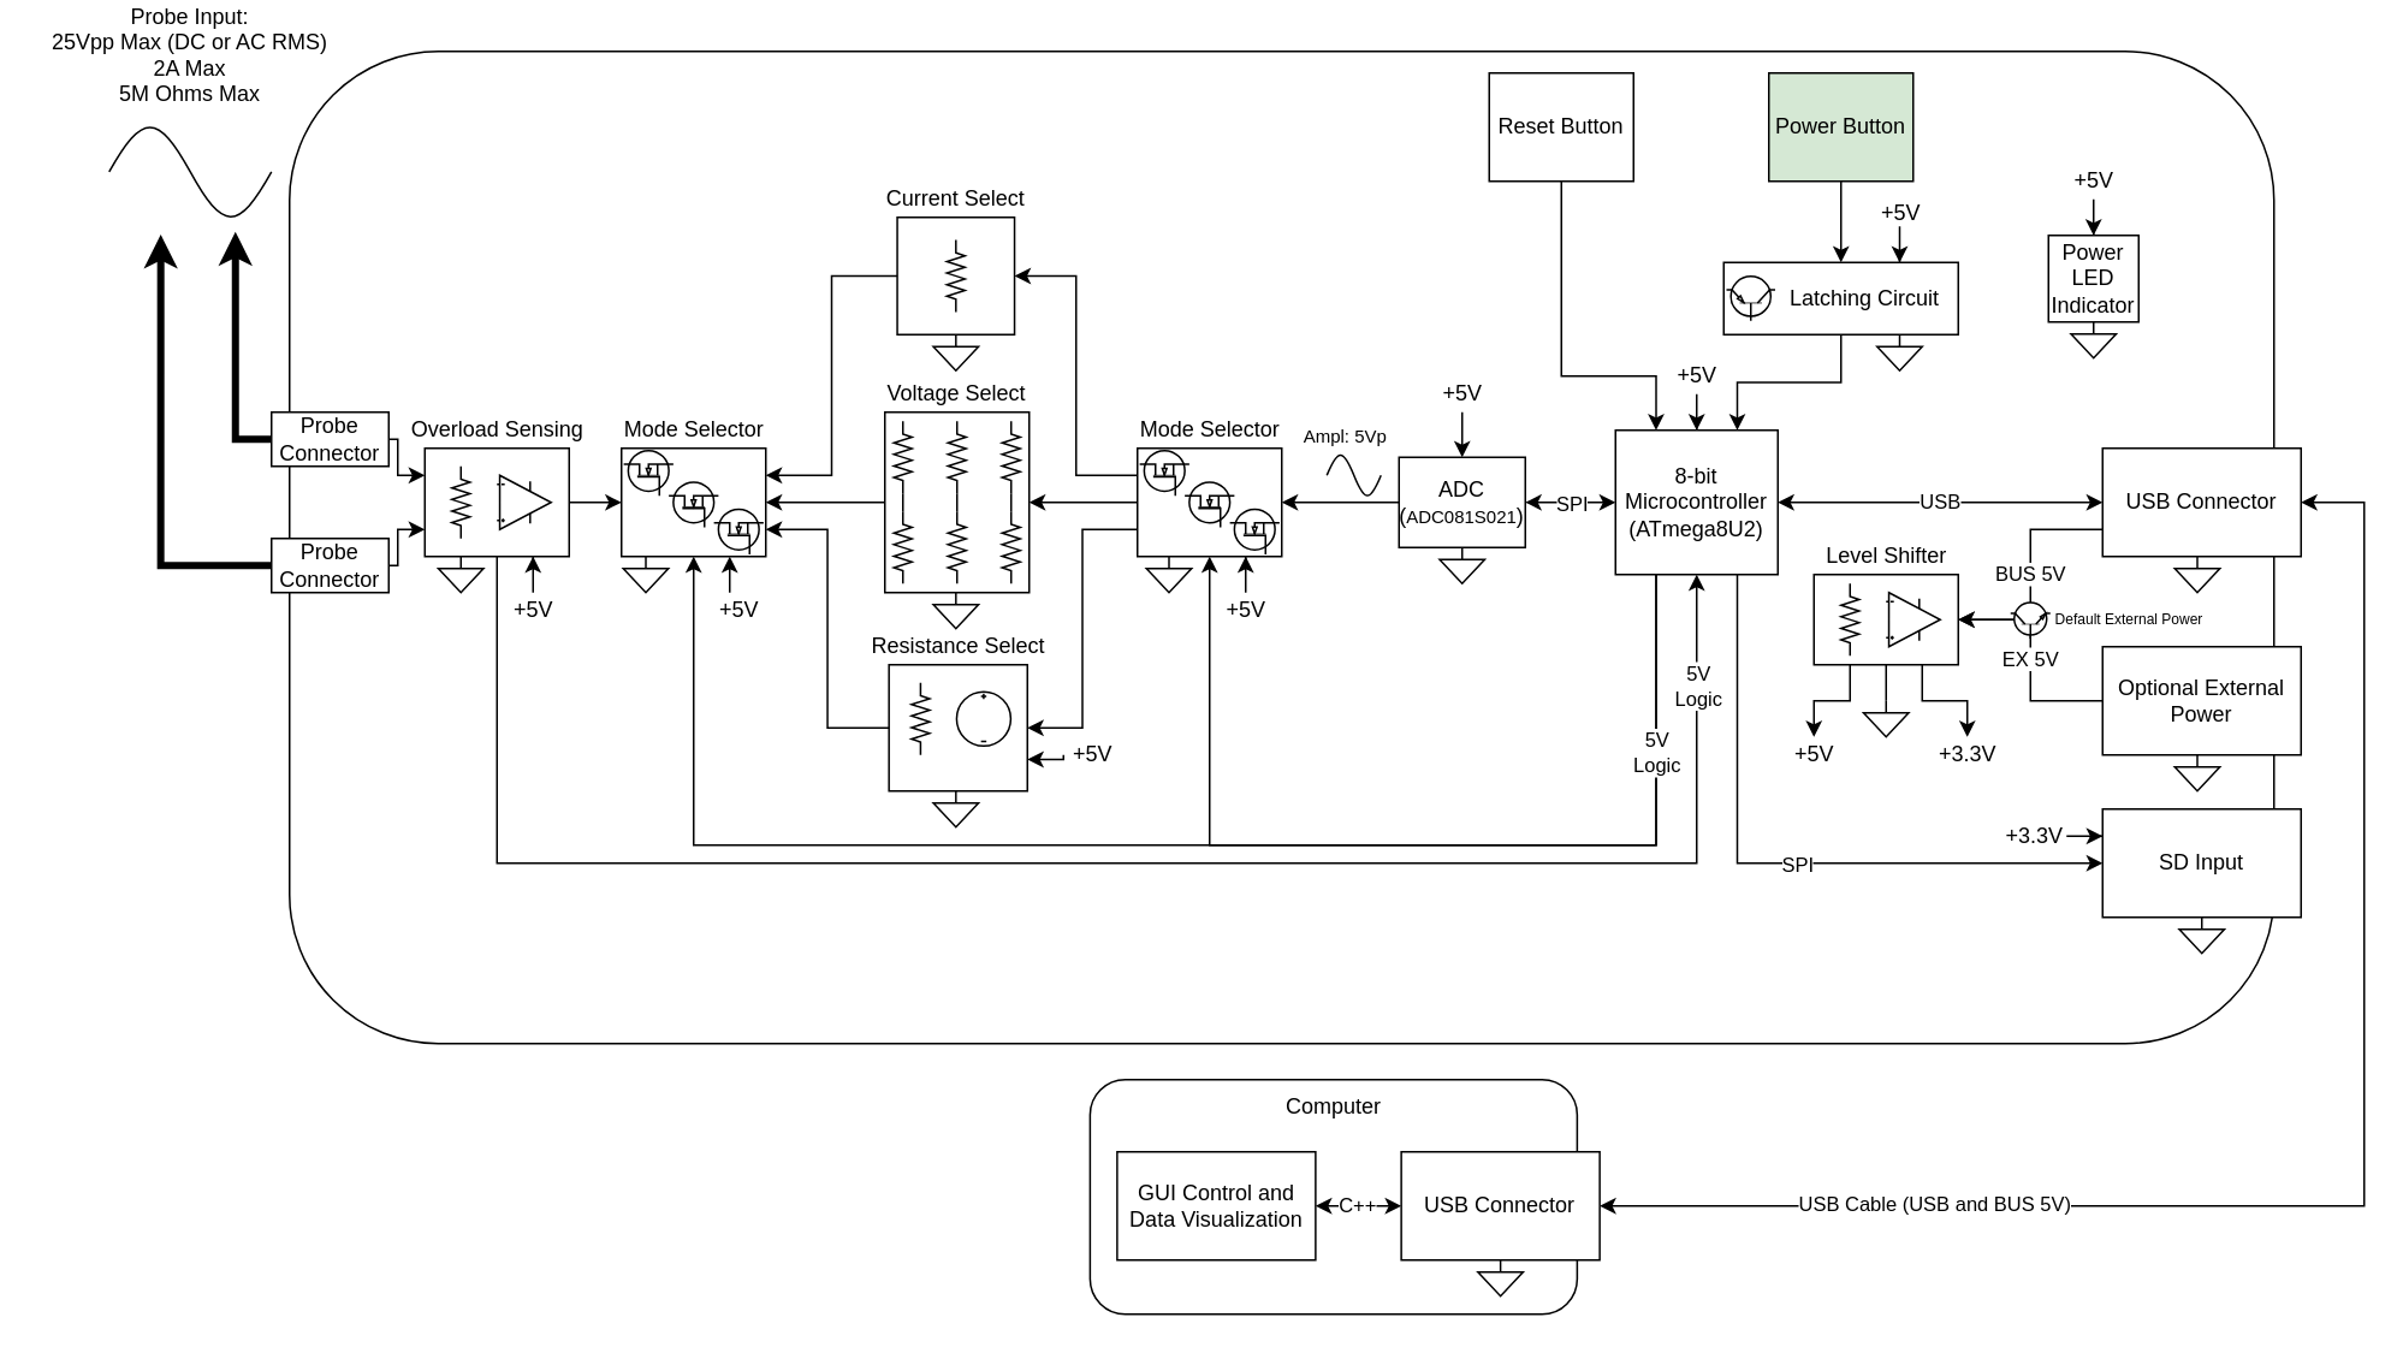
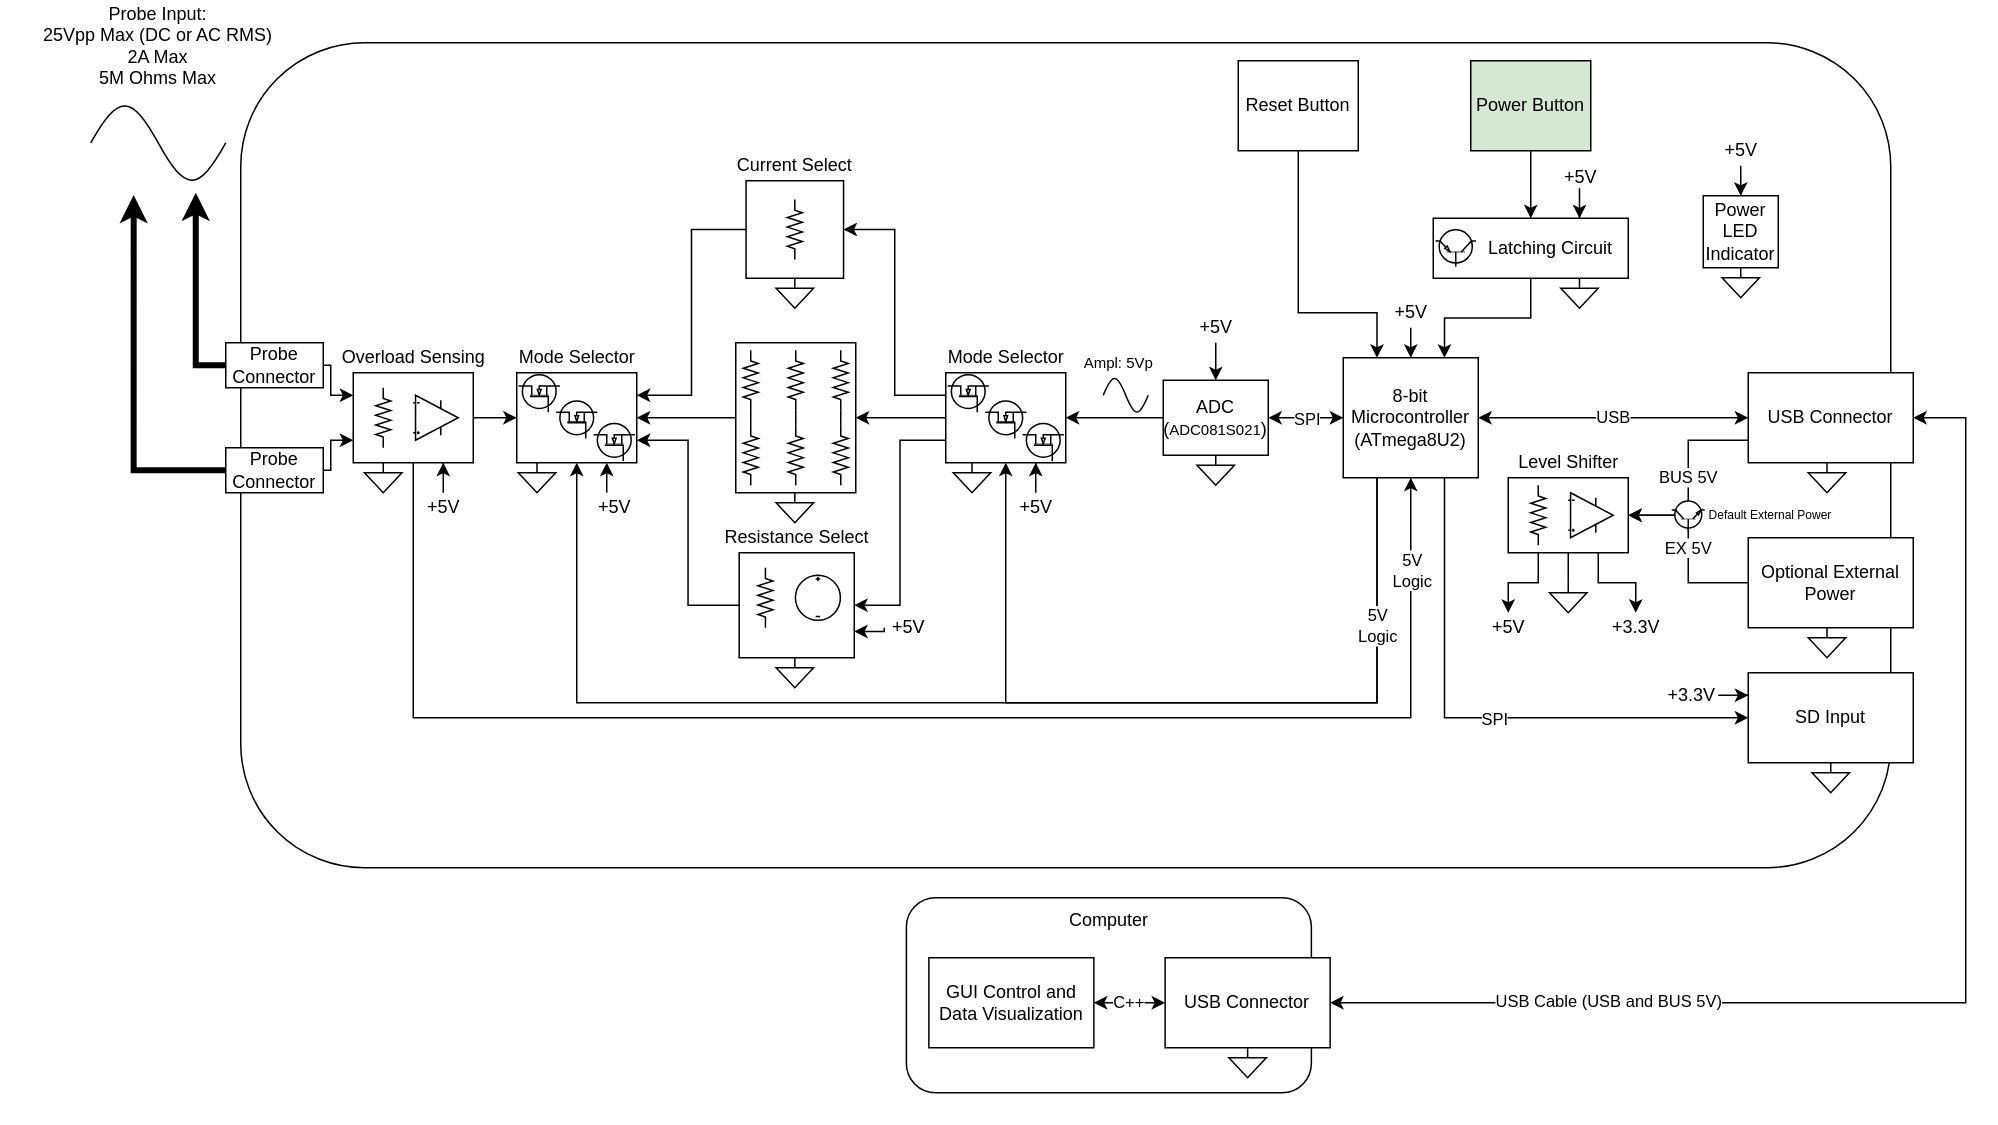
- <mxCell id="33" value="Voltage Select" style="text;html=1;strokeColor=none;fillColor=none;align=center;verticalAlign=middle;whiteSpace=wrap;rounded=0;" parent="22" vertex="1"><mxGeometry y="10" width="90" height="20" as="geometry" /></mxCell>
